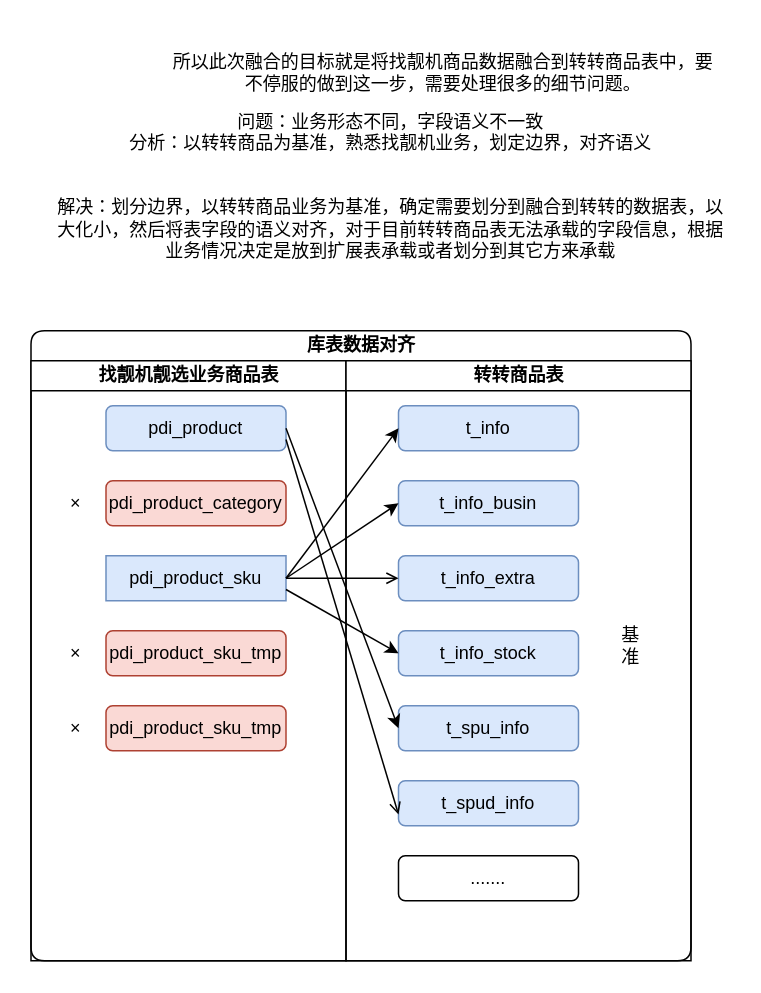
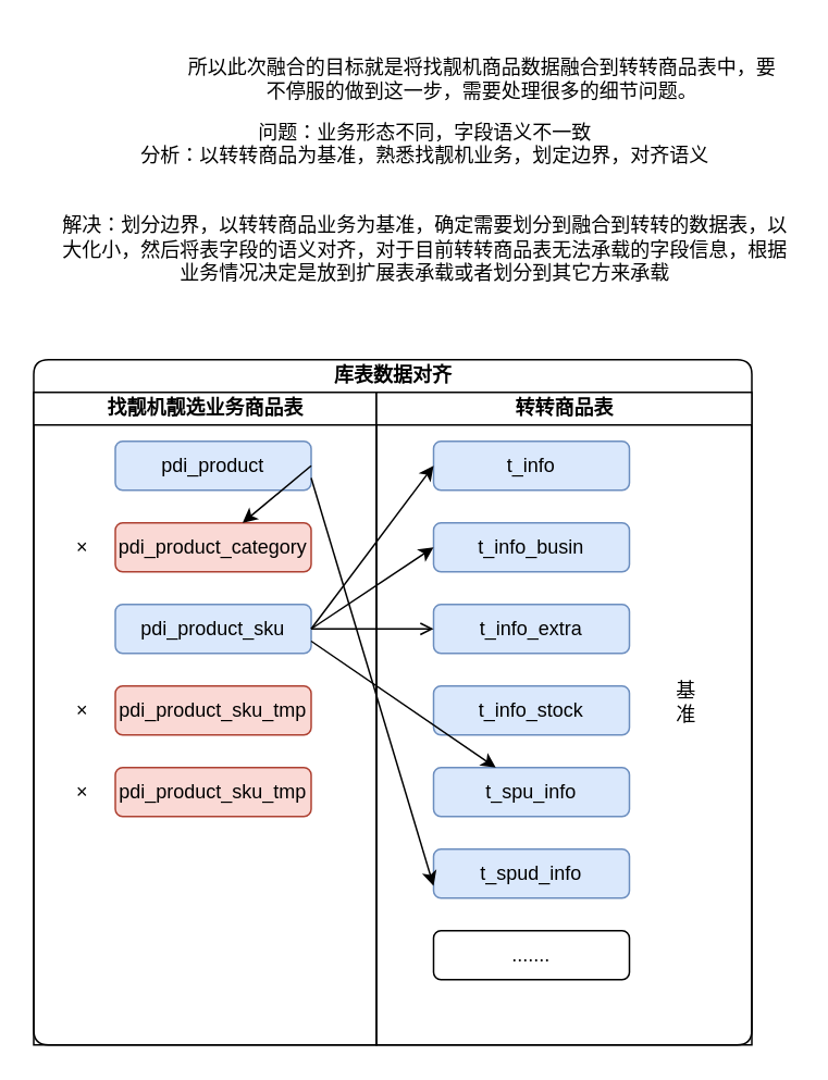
- <mxCell id="24" style="orthogonalLoop=1;jettySize=auto;html=1;exitX=1;exitY=0.5;exitDx=0;exitDy=0;entryX=0;entryY=0.5;entryDx=0;entryDy=0;shadow=0;rounded=0;jumpStyle=none;" edge="1" parent="5" source="11" target="21"><mxGeometry relative="1" as="geometry" /></mxCell>
+ <mxCell id="24" style="orthogonalLoop=1;jettySize=auto;html=1;exitX=1;exitY=0.5;exitDx=0;exitDy=0;shadow=0;rounded=0;jumpStyle=none;" edge="1" parent="5" source="11" target="10"><mxGeometry relative="1" as="geometry" /></mxCell>
- <mxCell id="12" value="pdi_product_sku" style="whiteSpace=wrap;html=1;shadow=0;glass=0;fillColor=#dae8fc;strokeColor=#6c8ebf;rounded=0;" vertex="1" parent="6"><mxGeometry x="50" y="130" width="120" height="30" as="geometry" /></mxCell>
+ <mxCell id="12" value="pdi_product_sku" style="whiteSpace=wrap;html=1;rounded=1;shadow=0;glass=0;fillColor=#dae8fc;strokeColor=#6c8ebf;" vertex="1" parent="6"><mxGeometry x="50" y="130" width="120" height="30" as="geometry" /></mxCell>
- <mxCell id="28" style="edgeStyle=none;rounded=0;jumpStyle=none;orthogonalLoop=1;jettySize=auto;html=1;exitX=1;exitY=0.75;exitDx=0;exitDy=0;entryX=0;entryY=0.5;entryDx=0;entryDy=0;shadow=0;strokeColor=#000000;" edge="1" parent="5" source="12" target="20"><mxGeometry relative="1" as="geometry" /></mxCell>
+ <mxCell id="28" style="edgeStyle=none;rounded=0;jumpStyle=none;orthogonalLoop=1;jettySize=auto;html=1;exitX=1;exitY=0.75;exitDx=0;exitDy=0;shadow=0;strokeColor=#000000;" edge="1" parent="5" source="12" target="21"><mxGeometry relative="1" as="geometry" /></mxCell>
- <mxCell id="29" style="edgeStyle=none;rounded=0;jumpStyle=none;orthogonalLoop=1;jettySize=auto;html=1;exitX=1;exitY=0.75;exitDx=0;exitDy=0;entryX=0;entryY=0.75;entryDx=0;entryDy=0;shadow=0;strokeColor=#000000;endArrow=open;" edge="1" parent="5" source="11" target="22"><mxGeometry relative="1" as="geometry" /></mxCell>
+ <mxCell id="29" style="edgeStyle=none;rounded=0;jumpStyle=none;orthogonalLoop=1;jettySize=auto;html=1;exitX=1;exitY=0.75;exitDx=0;exitDy=0;entryX=0;entryY=0.75;entryDx=0;entryDy=0;shadow=0;strokeColor=#000000;" edge="1" parent="5" source="11" target="22"><mxGeometry relative="1" as="geometry" /></mxCell>
